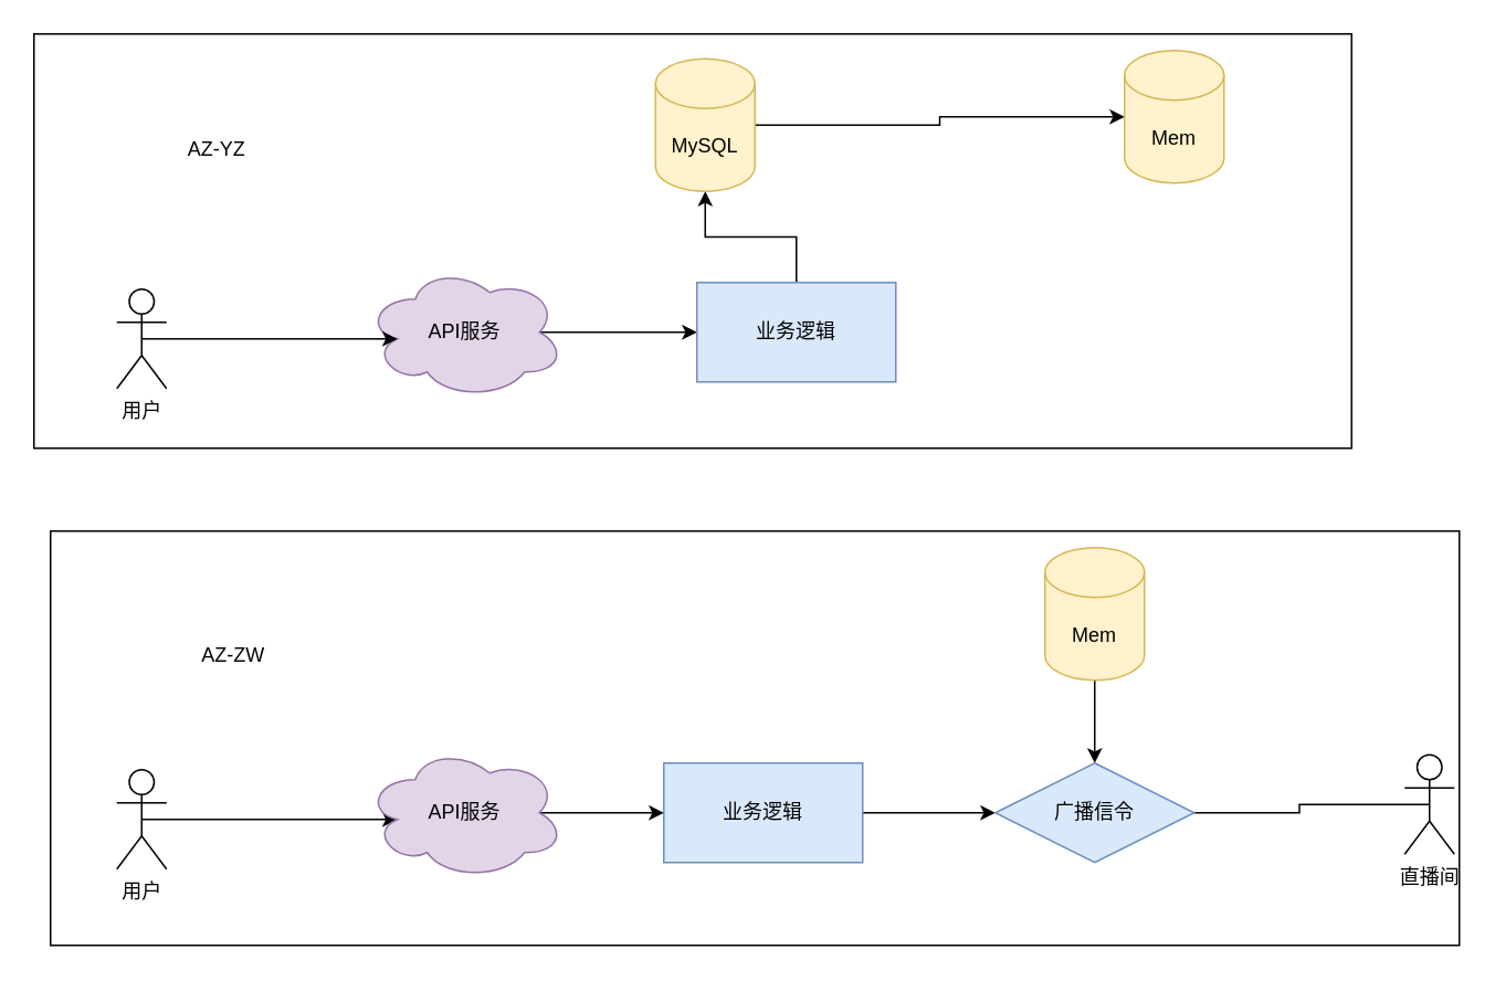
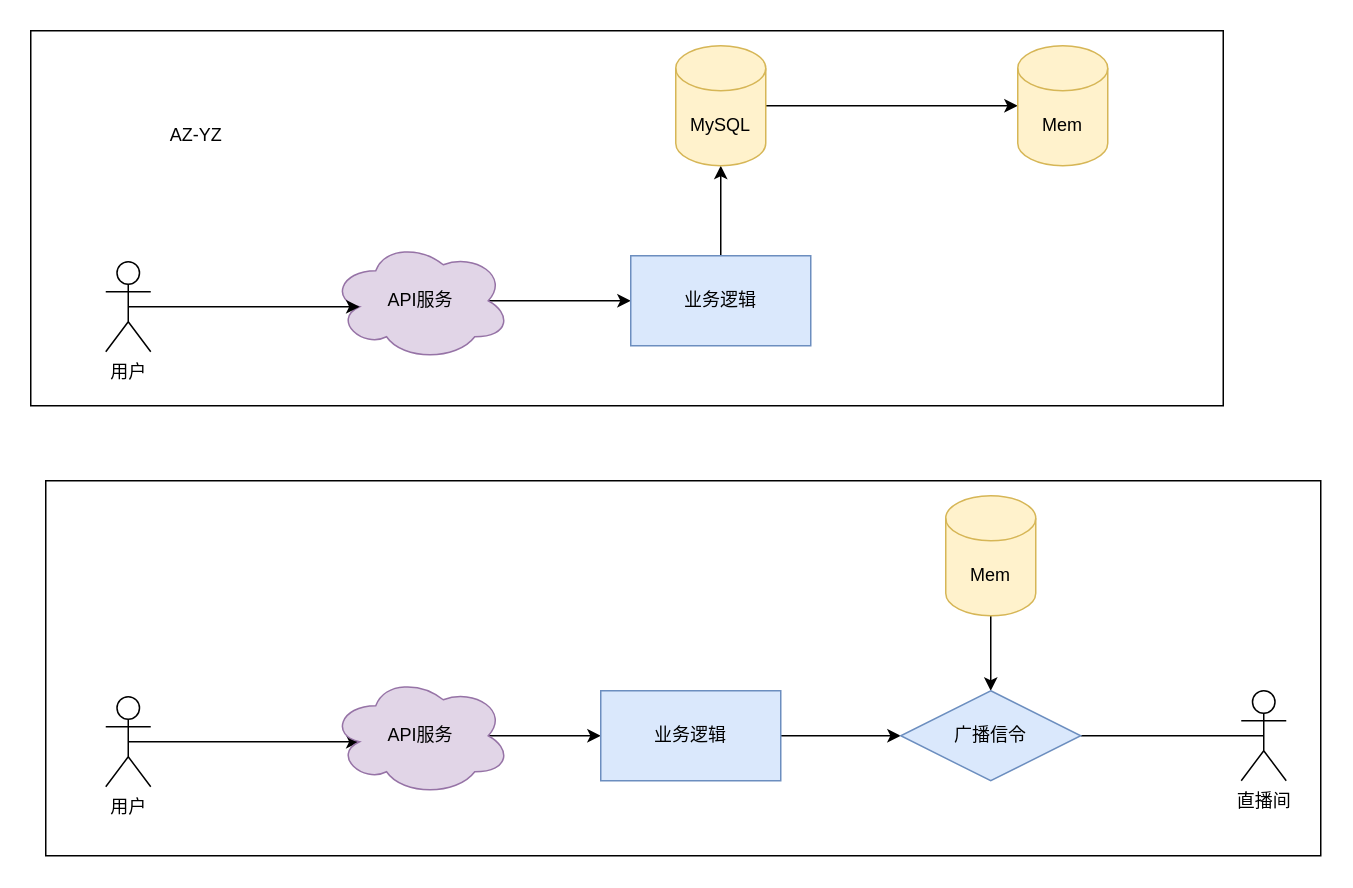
- <mxCell id="7" value="MySQL" style="shape=cylinder3;whiteSpace=wrap;html=1;boundedLbl=1;backgroundOutline=1;size=15;fillColor=#fff2cc;strokeColor=#d6b656;" vertex="1" parent="1"><mxGeometry x="395" y="35" width="60" height="80" as="geometry" /></mxCell>
+ <mxCell id="7" value="MySQL" style="shape=cylinder3;whiteSpace=wrap;html=1;boundedLbl=1;backgroundOutline=1;size=15;fillColor=#fff2cc;strokeColor=#d6b656;" vertex="1" parent="1"><mxGeometry x="450" y="30" width="60" height="80" as="geometry" /></mxCell>
- <mxCell id="25" value="AZ-ZW" style="text;html=1;align=center;verticalAlign=middle;resizable=0;points=[];autosize=1;strokeColor=none;fillColor=none;" vertex="1" parent="1"><mxGeometry x="110" y="380" width="60" height="30" as="geometry" /></mxCell>
- <mxCell id="23" value="直播间" style="shape=umlActor;verticalLabelPosition=bottom;verticalAlign=top;html=1;outlineConnect=0;" vertex="1" parent="1"><mxGeometry x="847" y="455" width="30" height="60" as="geometry" /></mxCell>
+ <mxCell id="23" value="直播间" style="shape=umlActor;verticalLabelPosition=bottom;verticalAlign=top;html=1;outlineConnect=0;" vertex="1" parent="1"><mxGeometry x="827" y="460" width="30" height="60" as="geometry" /></mxCell>
